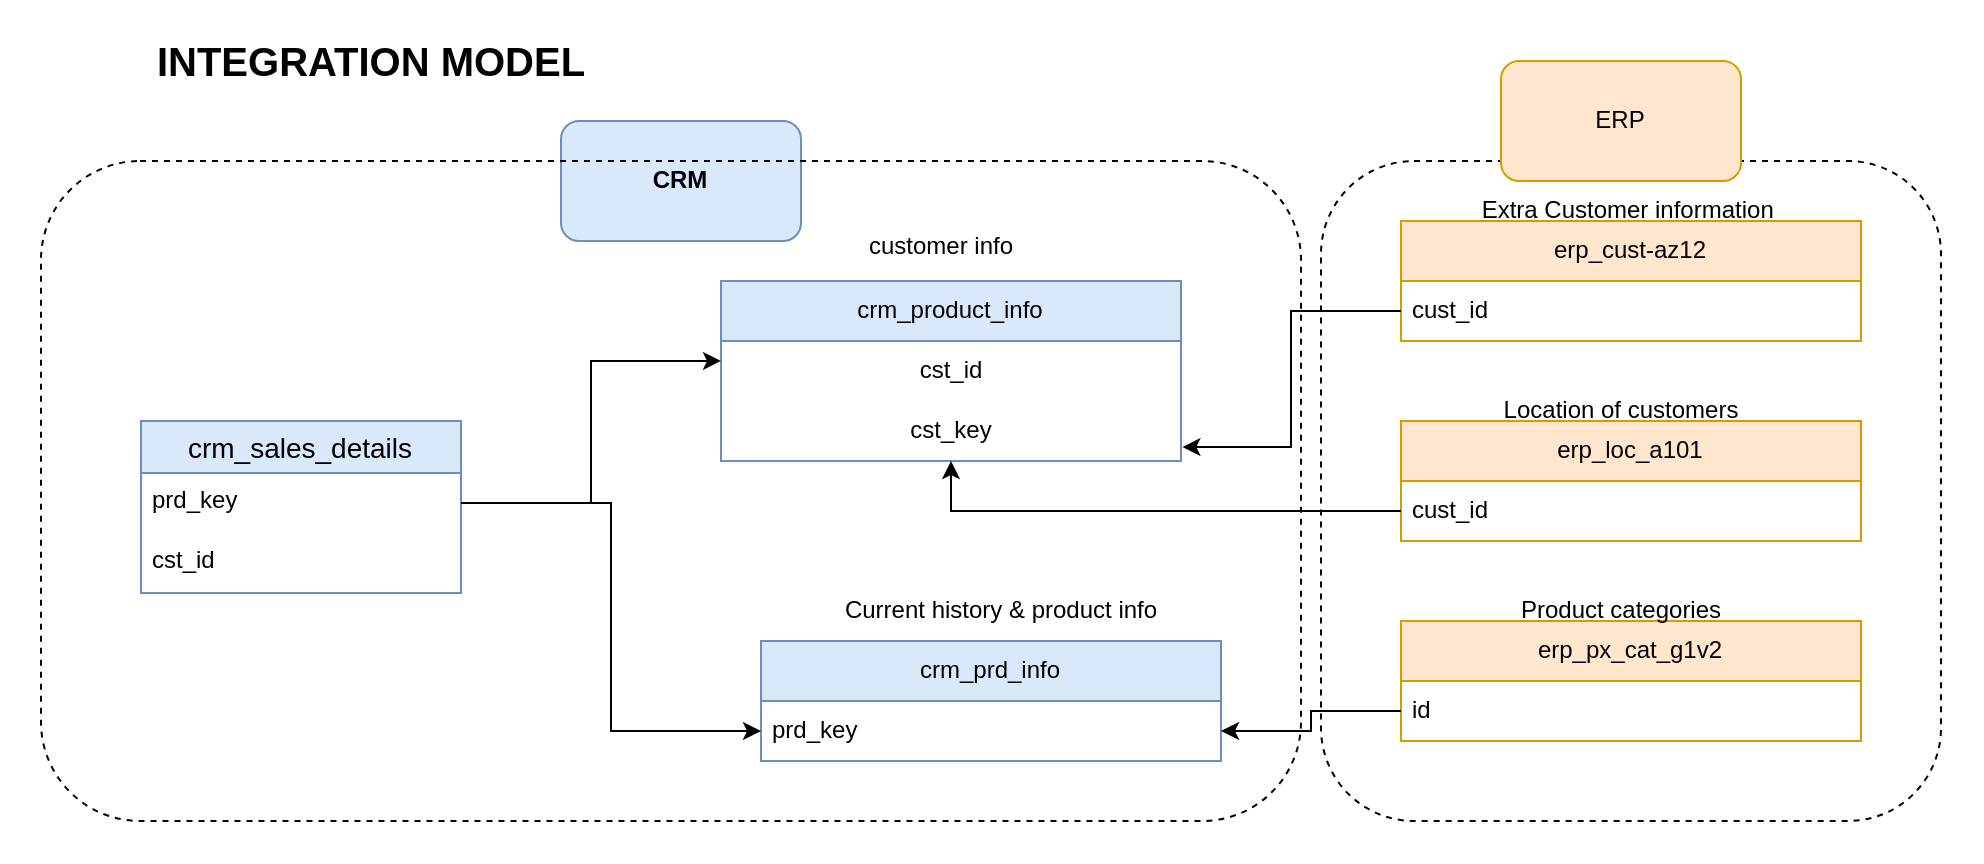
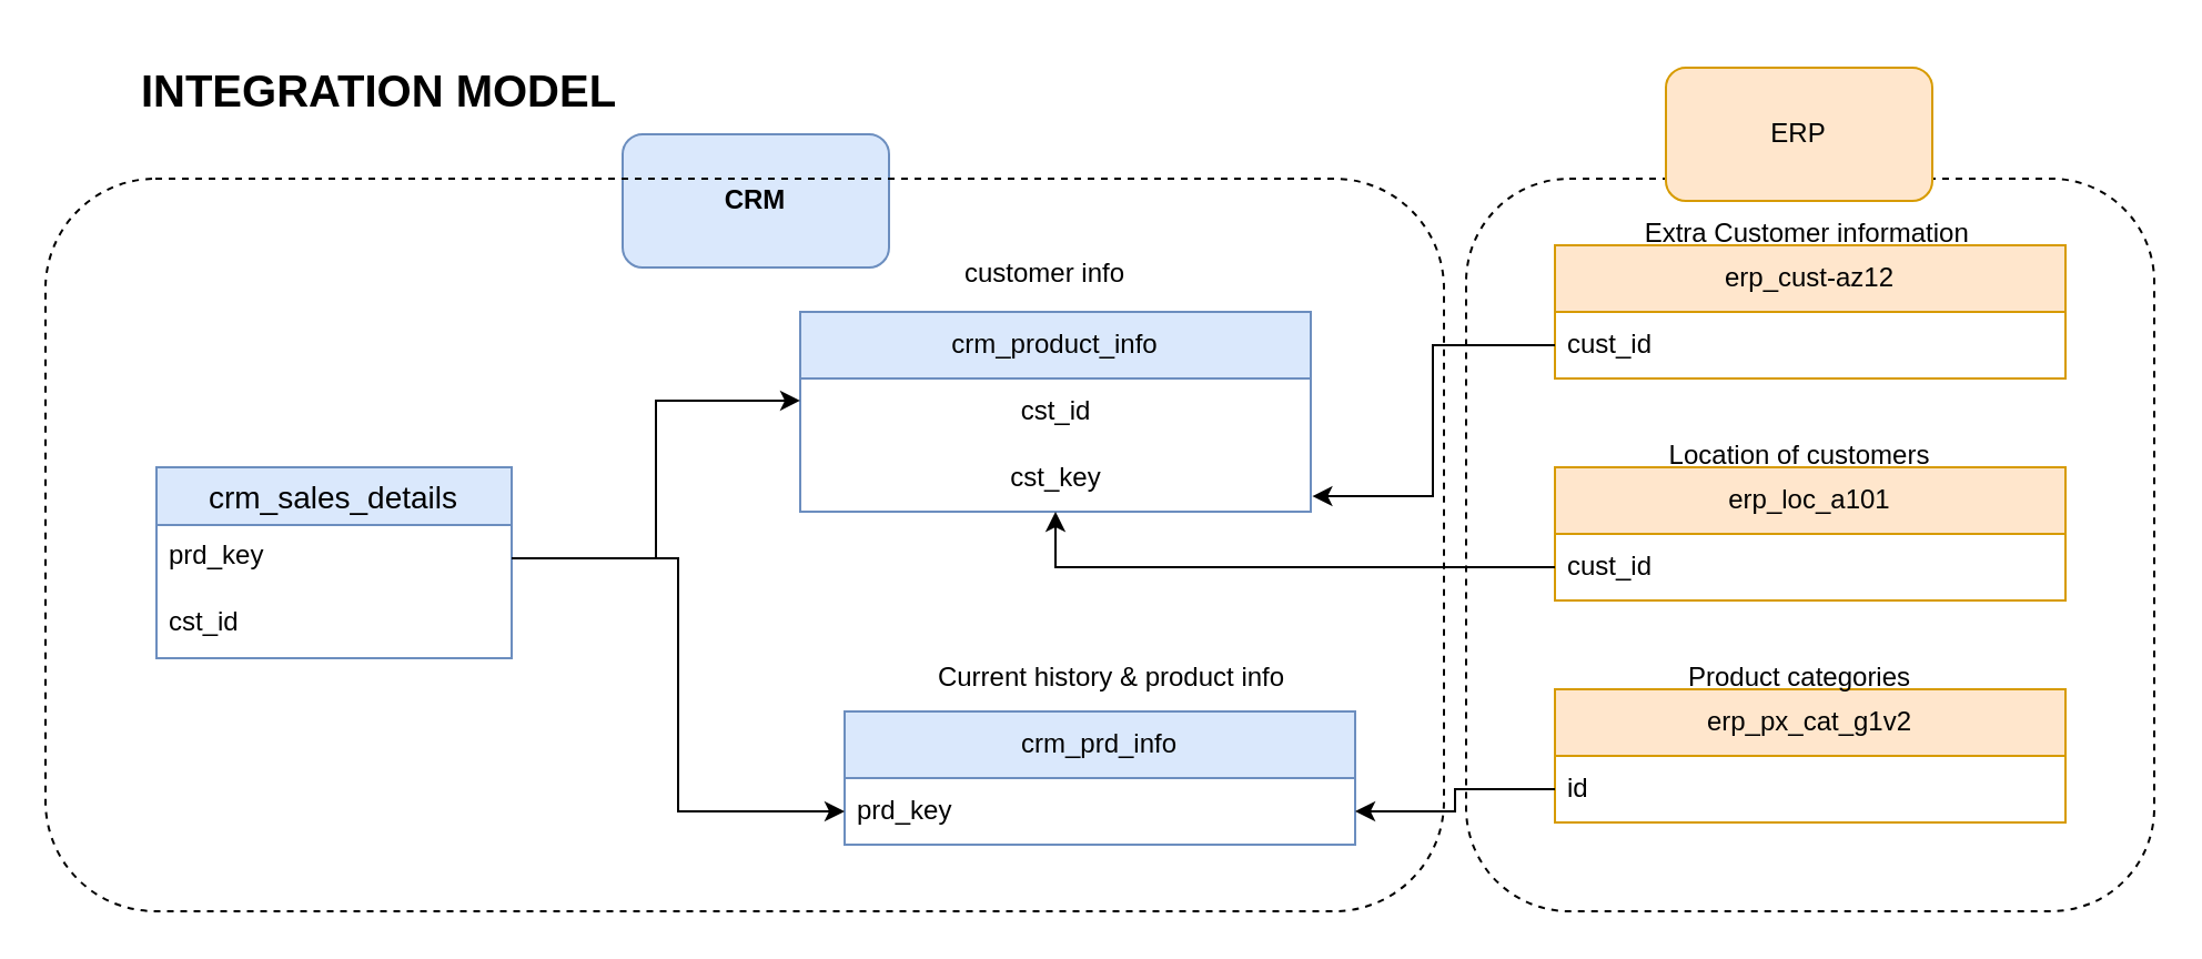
- <mxCell id="2" value="&lt;b&gt;&lt;font style=&quot;font-size: 20px;&quot;&gt;INTEGRATION MODEL&lt;/font&gt;&lt;/b&gt;" style="text;html=1;align=center;verticalAlign=middle;resizable=0;points=[];autosize=1;strokeColor=none;fillColor=none;" parent="1" vertex="1"><mxGeometry x="65" y="10" width="240" height="40" as="geometry" /></mxCell>
+ <mxCell id="2" value="&lt;b&gt;&lt;font style=&quot;font-size: 20px;&quot;&gt;INTEGRATION MODEL&lt;/font&gt;&lt;/b&gt;" style="text;html=1;align=center;verticalAlign=middle;resizable=0;points=[];autosize=1;strokeColor=none;fillColor=none;" parent="1" vertex="1"><mxGeometry x="50" y="20" width="240" height="40" as="geometry" /></mxCell>
